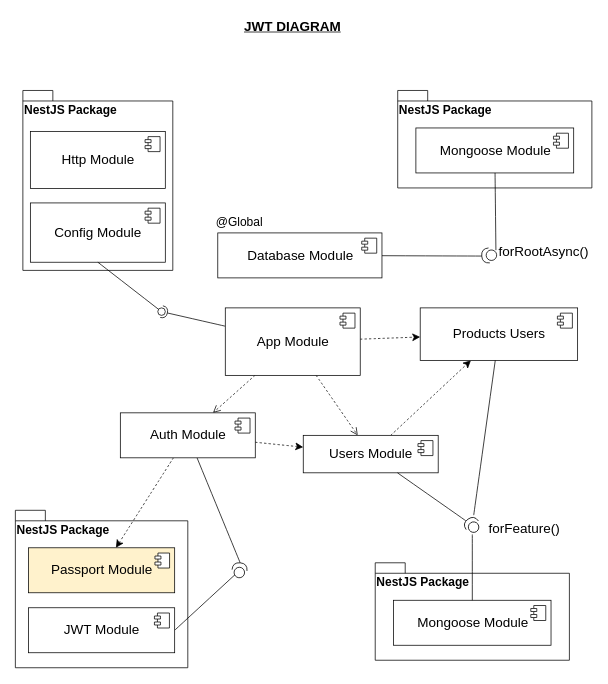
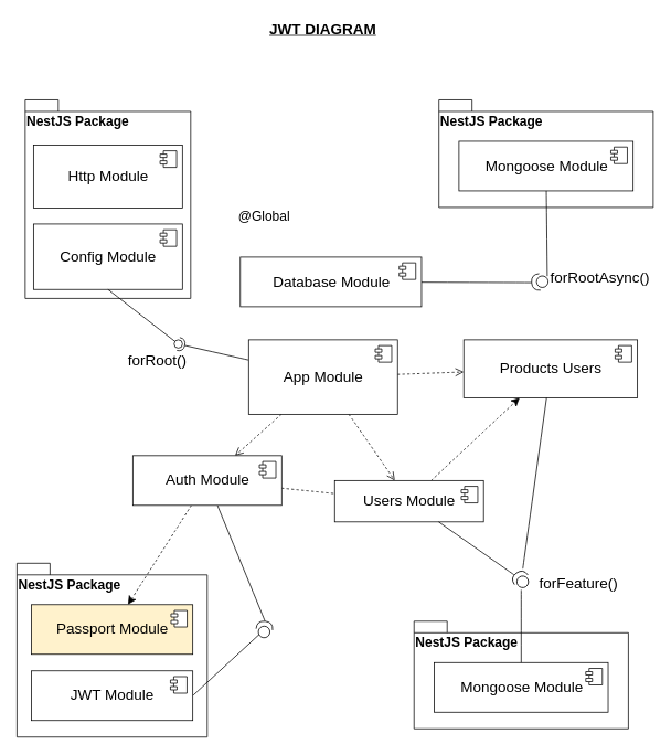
- <mxCell id="56" value="@Global" style="text;strokeColor=none;align=center;fillColor=none;html=1;verticalAlign=middle;whiteSpace=wrap;rounded=0;fontSize=16;" parent="1" vertex="1"><mxGeometry x="289" y="280" width="60" height="30" as="geometry" /></mxCell>
+ <mxCell id="56" value="@Global" style="text;strokeColor=none;align=center;fillColor=none;html=1;verticalAlign=middle;whiteSpace=wrap;rounded=0;fontSize=16;" parent="1" vertex="1"><mxGeometry x="289" y="245" width="60" height="30" as="geometry" /></mxCell>
+ <mxCell id="45" value="forRoot()" style="text;strokeColor=none;align=center;fillColor=none;html=1;verticalAlign=middle;whiteSpace=wrap;rounded=0;fontSize=18;" parent="1" vertex="1"><mxGeometry x="160" y="420" width="60" height="30" as="geometry" /></mxCell>
- <mxCell id="7" style="edgeStyle=none;curved=1;rounded=0;orthogonalLoop=1;jettySize=auto;html=1;fontSize=12;startSize=8;endSize=8;dashed=1;" parent="1" source="52" target="27" edge="1"><mxGeometry relative="1" as="geometry"><mxPoint x="414" y="452.841" as="sourcePoint" /></mxGeometry></mxCell>
+ <mxCell id="7" style="edgeStyle=none;curved=1;rounded=0;orthogonalLoop=1;jettySize=auto;html=1;fontSize=12;startSize=8;endSize=8;dashed=1;endArrow=open;" parent="1" source="52" target="27" edge="1"><mxGeometry relative="1" as="geometry"><mxPoint x="414" y="452.841" as="sourcePoint" /></mxGeometry></mxCell>
- <mxCell id="15" style="edgeStyle=none;curved=1;rounded=0;orthogonalLoop=1;jettySize=auto;html=1;fontSize=12;startSize=8;endSize=8;dashed=1;" parent="1" source="50" target="29" edge="1"><mxGeometry relative="1" as="geometry"><mxPoint x="340" y="594.913" as="sourcePoint" /><mxPoint x="390" y="590" as="targetPoint" /></mxGeometry></mxCell>
+ <mxCell id="15" style="edgeStyle=none;curved=1;rounded=0;orthogonalLoop=1;jettySize=auto;html=1;fontSize=12;startSize=8;endSize=8;dashed=1;endArrow=none;" parent="1" source="50" target="29" edge="1"><mxGeometry relative="1" as="geometry"><mxPoint x="340" y="594.913" as="sourcePoint" /><mxPoint x="390" y="590" as="targetPoint" /></mxGeometry></mxCell>
